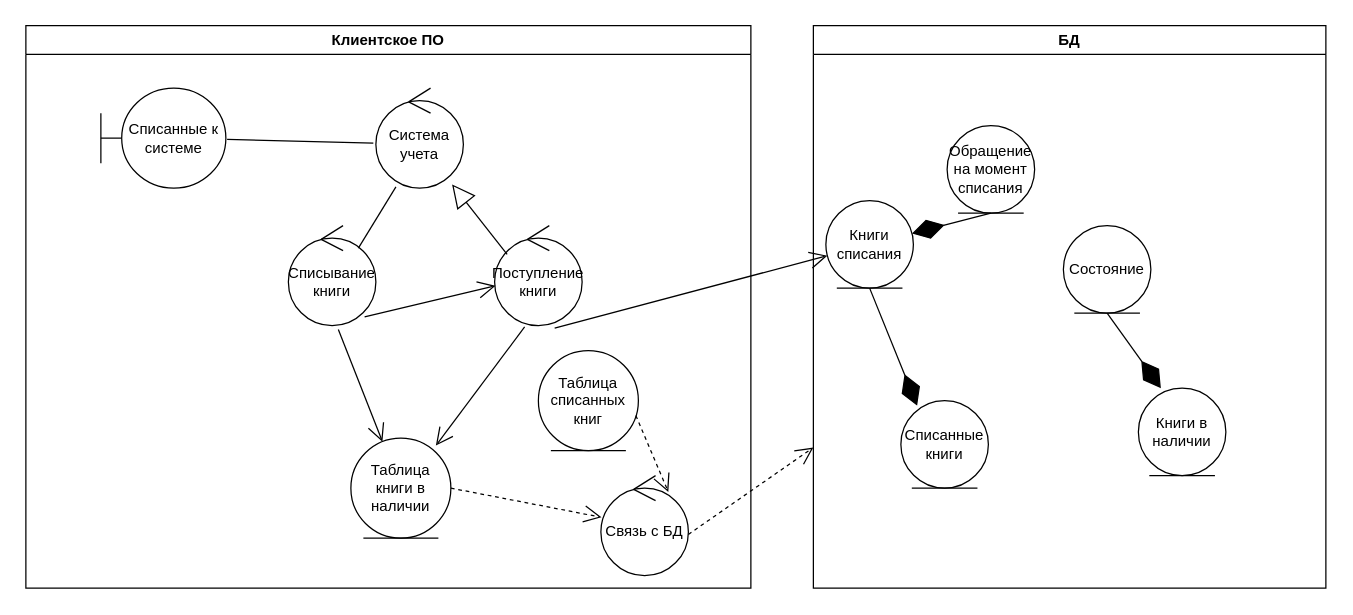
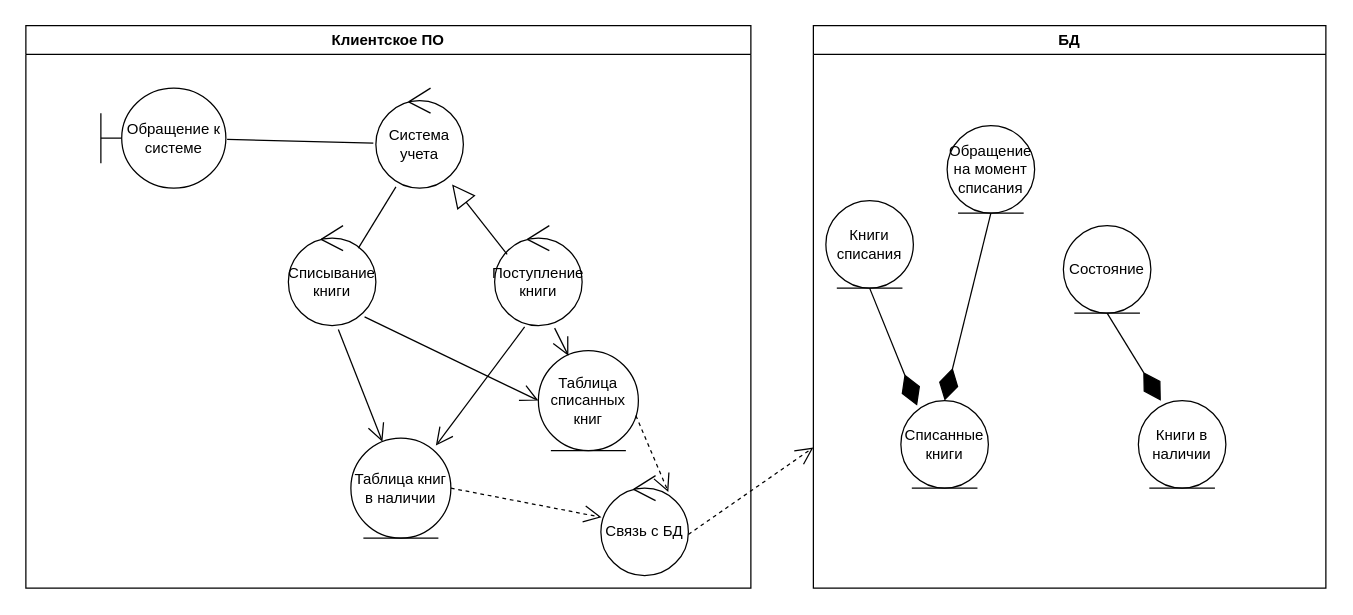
- <mxCell id="11" value="Списанные к системе" style="shape=umlBoundary;whiteSpace=wrap;html=1;" vertex="1" parent="2"><mxGeometry x="60" y="50" width="100" height="80" as="geometry" /></mxCell>
+ <mxCell id="11" value="Обращение к системе" style="shape=umlBoundary;whiteSpace=wrap;html=1;" vertex="1" parent="2"><mxGeometry x="60" y="50" width="100" height="80" as="geometry" /></mxCell>
- <mxCell id="27" value="" style="endArrow=diamondThin;endFill=1;endSize=24;html=1;rounded=0;exitX=0.5;exitY=1;exitDx=0;exitDy=0;" edge="1" parent="19" source="26" target="24"><mxGeometry width="160" relative="1" as="geometry"><mxPoint x="55" y="220" as="sourcePoint" /><mxPoint x="93" y="314" as="targetPoint" /></mxGeometry></mxCell>
+ <mxCell id="27" value="" style="endArrow=diamondThin;endFill=1;endSize=24;html=1;rounded=0;exitX=0.5;exitY=1;exitDx=0;exitDy=0;entryX=0.5;entryY=0;entryDx=0;entryDy=0;" edge="1" parent="19" source="26" target="21"><mxGeometry width="160" relative="1" as="geometry"><mxPoint x="55" y="220" as="sourcePoint" /><mxPoint x="93" y="314" as="targetPoint" /></mxGeometry></mxCell>
- <mxCell id="17" value="" style="endArrow=open;endFill=1;endSize=12;html=1;rounded=0;exitX=0.686;exitY=1.025;exitDx=0;exitDy=0;exitPerimeter=0;" edge="1" parent="2" source="8" target="24"><mxGeometry width="160" relative="1" as="geometry"><mxPoint x="281" y="243" as="sourcePoint" /><mxPoint x="420" y="310" as="targetPoint" /></mxGeometry></mxCell>
+ <mxCell id="17" value="" style="endArrow=open;endFill=1;endSize=12;html=1;rounded=0;exitX=0.686;exitY=1.025;exitDx=0;exitDy=0;exitPerimeter=0;entryX=0.3;entryY=0.05;entryDx=0;entryDy=0;entryPerimeter=0;" edge="1" parent="2" source="8" target="15"><mxGeometry width="160" relative="1" as="geometry"><mxPoint x="281" y="243" as="sourcePoint" /><mxPoint x="420" y="310" as="targetPoint" /></mxGeometry></mxCell>
- <mxCell id="16" value="" style="endArrow=open;endFill=1;endSize=12;html=1;rounded=0;exitX=0.871;exitY=0.913;exitDx=0;exitDy=0;exitPerimeter=0;" edge="1" parent="2" source="7" target="8"><mxGeometry width="160" relative="1" as="geometry"><mxPoint x="260" y="253" as="sourcePoint" /><mxPoint x="295" y="343" as="targetPoint" /></mxGeometry></mxCell>
+ <mxCell id="16" value="" style="endArrow=open;endFill=1;endSize=12;html=1;rounded=0;exitX=0.871;exitY=0.913;exitDx=0;exitDy=0;exitPerimeter=0;entryX=0;entryY=0.5;entryDx=0;entryDy=0;" edge="1" parent="2" source="7" target="15"><mxGeometry width="160" relative="1" as="geometry"><mxPoint x="260" y="253" as="sourcePoint" /><mxPoint x="295" y="343" as="targetPoint" /></mxGeometry></mxCell>
- <mxCell id="20" value="Книги в наличии" style="ellipse;shape=umlEntity;whiteSpace=wrap;html=1;" vertex="1" parent="19"><mxGeometry x="260" y="290" width="70" height="70" as="geometry" /></mxCell>
+ <mxCell id="20" value="Книги в наличии" style="ellipse;shape=umlEntity;whiteSpace=wrap;html=1;" vertex="1" parent="19"><mxGeometry x="260" y="300" width="70" height="70" as="geometry" /></mxCell>
- <mxCell id="4" value="Таблица книги в наличии" style="ellipse;shape=umlEntity;whiteSpace=wrap;html=1;" vertex="1" parent="2"><mxGeometry x="260" y="330" width="80" height="80" as="geometry" /></mxCell>
+ <mxCell id="4" value="Таблица книг в наличии" style="ellipse;shape=umlEntity;whiteSpace=wrap;html=1;" vertex="1" parent="2"><mxGeometry x="260" y="330" width="80" height="80" as="geometry" /></mxCell>
